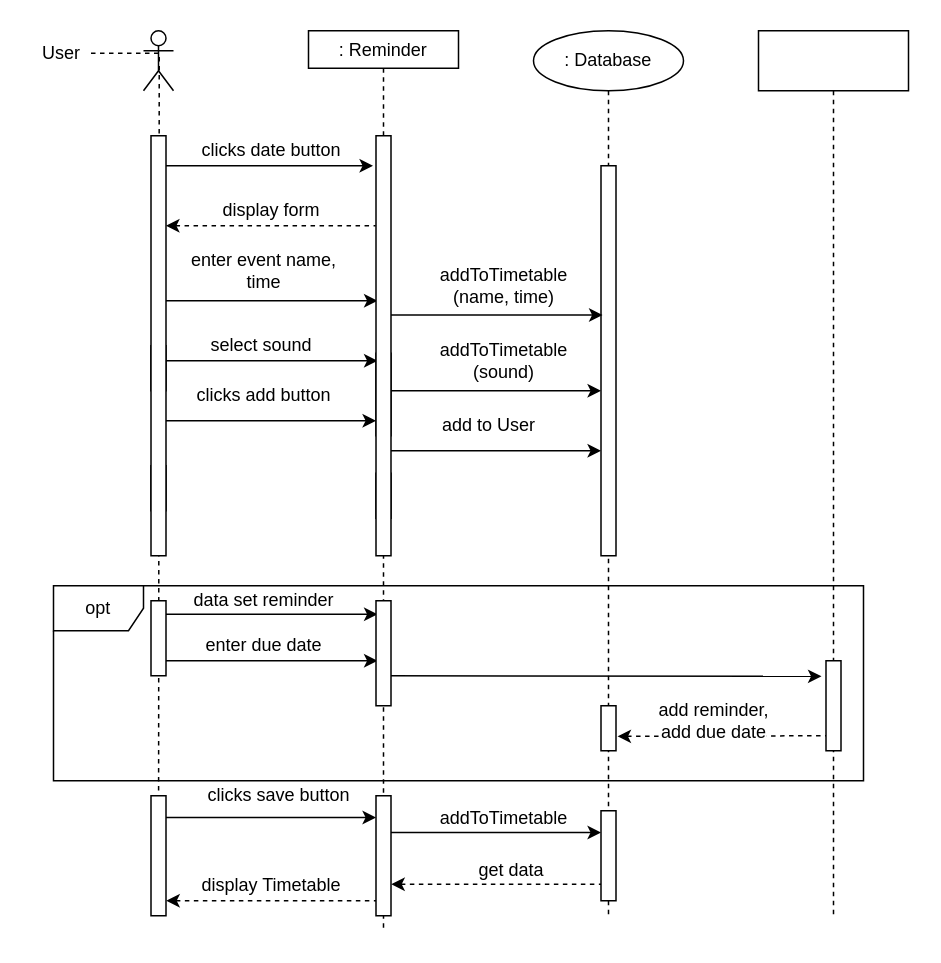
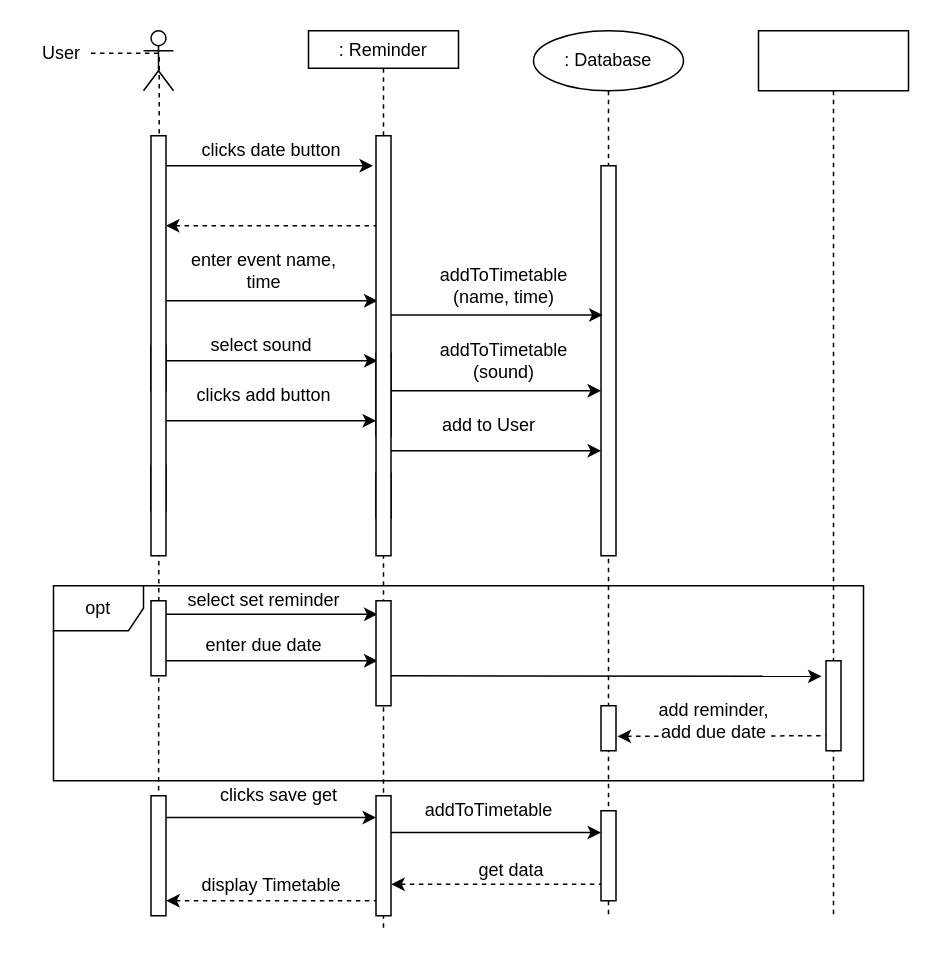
- <mxCell id="15" value="display form" style="text;html=1;align=center;verticalAlign=middle;resizable=0;points=[];autosize=1;strokeColor=none;" parent="1" vertex="1"><mxGeometry x="140" y="130" width="80" height="20" as="geometry" /></mxCell>
- <mxCell id="26" value="data set reminder" style="text;html=1;align=center;verticalAlign=middle;resizable=0;points=[];autosize=1;strokeColor=none;" parent="1" vertex="1"><mxGeometry x="115" y="390" width="120" height="20" as="geometry" /></mxCell>
+ <mxCell id="26" value="select set reminder" style="text;html=1;align=center;verticalAlign=middle;resizable=0;points=[];autosize=1;strokeColor=none;" parent="1" vertex="1"><mxGeometry x="115" y="390" width="120" height="20" as="geometry" /></mxCell>
- <mxCell id="50" value="clicks save button" style="text;html=1;align=center;verticalAlign=middle;resizable=0;points=[];autosize=1;strokeColor=none;" parent="1" vertex="1"><mxGeometry x="130" y="520" width="110" height="20" as="geometry" /></mxCell>
+ <mxCell id="50" value="clicks save get" style="text;html=1;align=center;verticalAlign=middle;resizable=0;points=[];autosize=1;strokeColor=none;" parent="1" vertex="1"><mxGeometry x="130" y="520" width="110" height="20" as="geometry" /></mxCell>
- <mxCell id="54" value="addToTimetable" style="text;html=1;align=center;verticalAlign=middle;resizable=0;points=[];autosize=1;strokeColor=none;" parent="1" vertex="1"><mxGeometry x="285" y="535" width="100" height="20" as="geometry" /></mxCell>
+ <mxCell id="54" value="addToTimetable" style="text;html=1;align=center;verticalAlign=middle;resizable=0;points=[];autosize=1;strokeColor=none;" parent="1" vertex="1"><mxGeometry x="275" y="530" width="100" height="20" as="geometry" /></mxCell>
